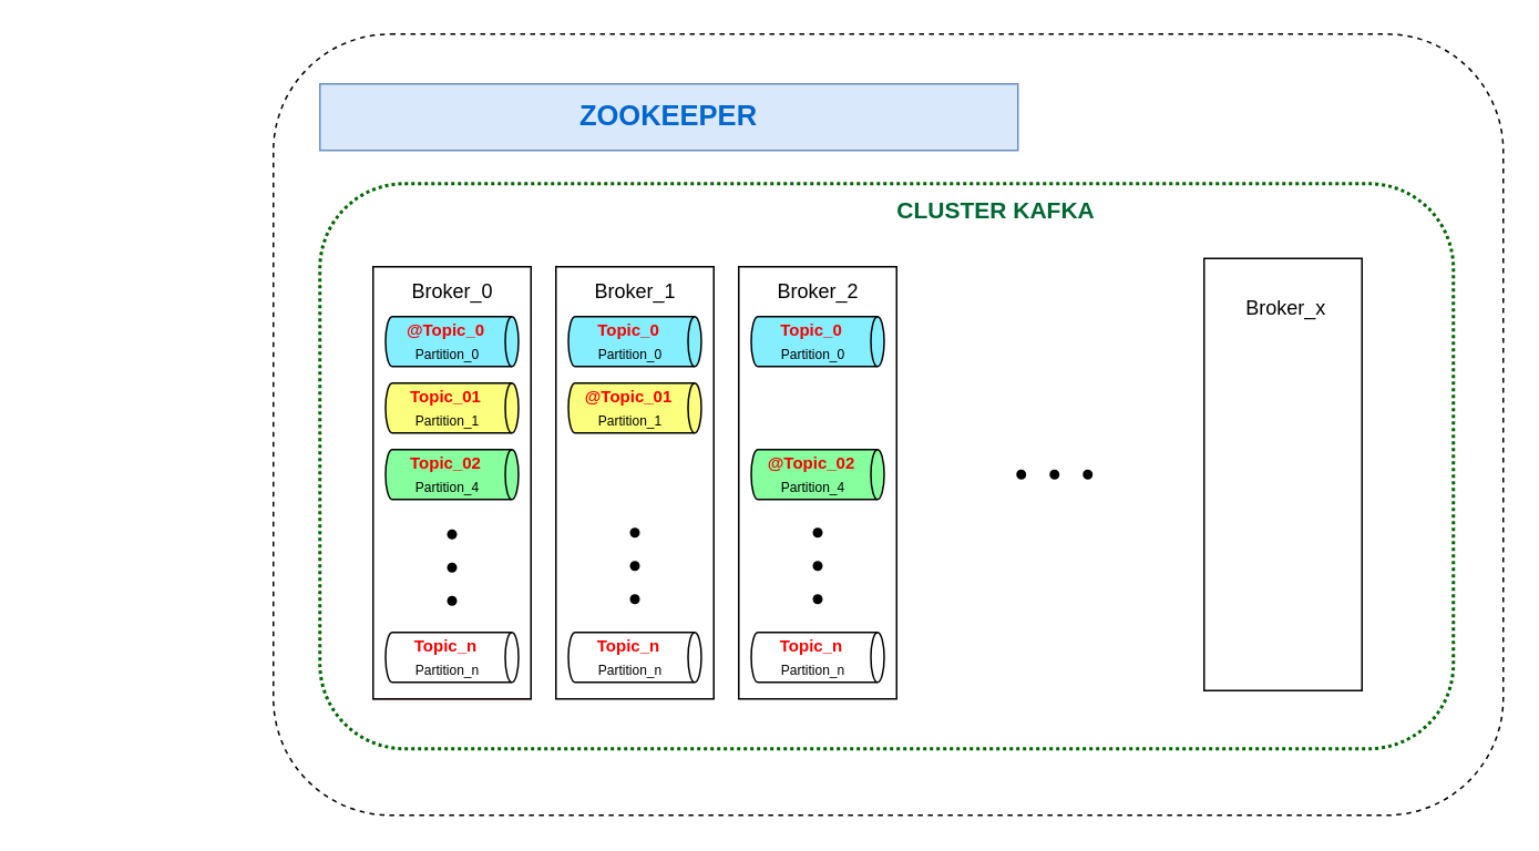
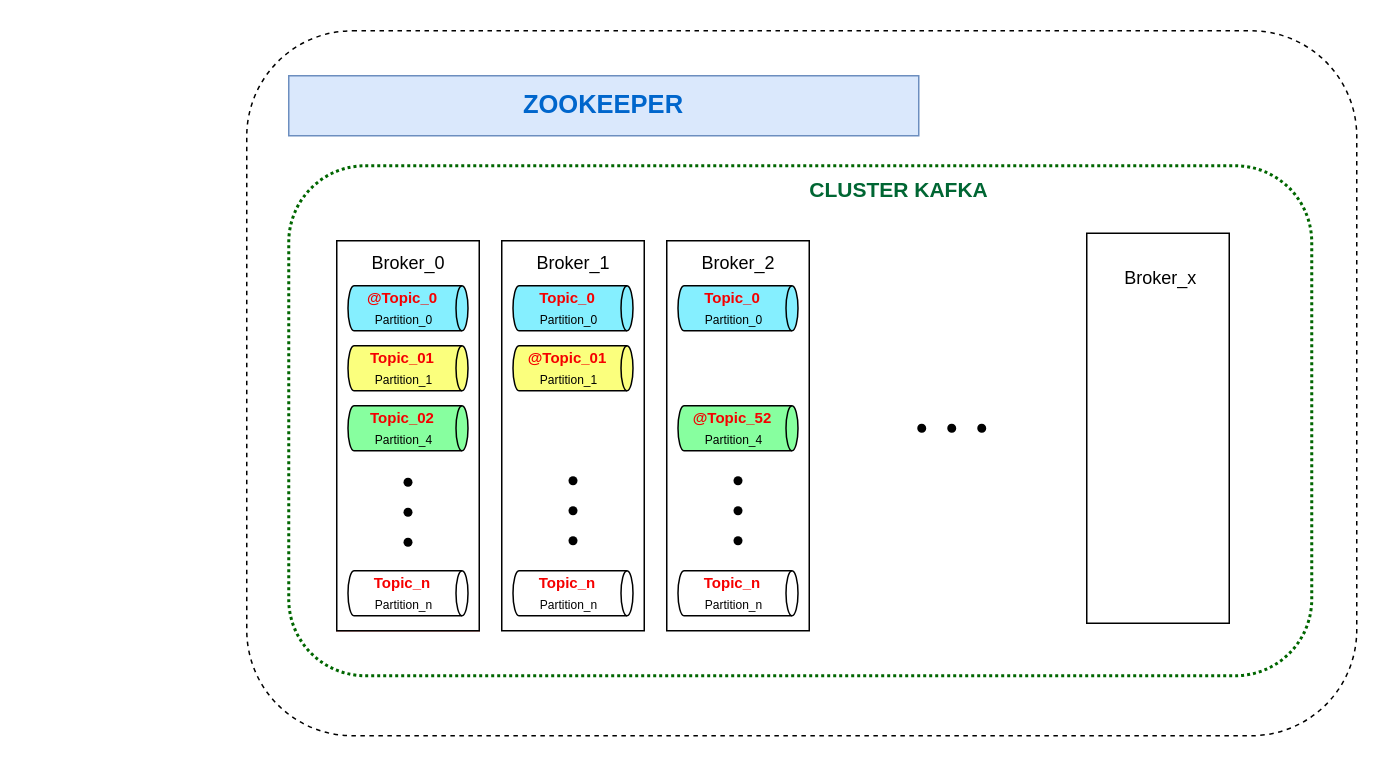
- <mxCell id="62" value="&lt;font color=&quot;#f50000&quot; style=&quot;font-size: 10px;&quot;&gt;&lt;b&gt;@Topic_02&lt;/b&gt;&lt;/font&gt;" style="text;html=1;align=center;verticalAlign=middle;whiteSpace=wrap;rounded=0;" vertex="1" parent="60"><mxGeometry x="8" y="3.0" width="55.69" height="10" as="geometry" /></mxCell>
+ <mxCell id="62" value="&lt;font color=&quot;#f50000&quot; style=&quot;font-size: 10px;&quot;&gt;&lt;b&gt;@Topic_52&lt;/b&gt;&lt;/font&gt;" style="text;html=1;align=center;verticalAlign=middle;whiteSpace=wrap;rounded=0;" vertex="1" parent="60"><mxGeometry x="8" y="3.0" width="55.69" height="10" as="geometry" /></mxCell>
